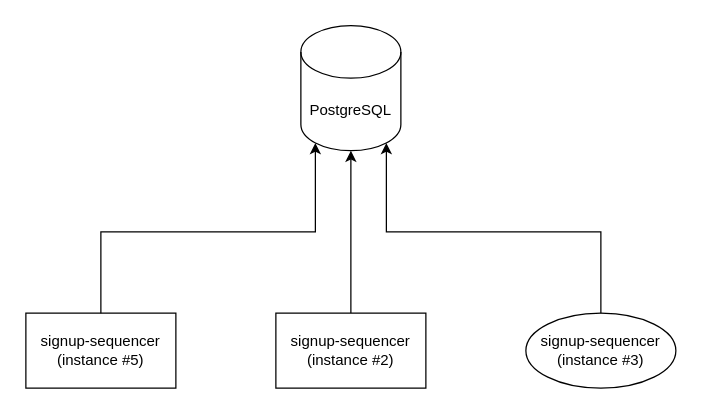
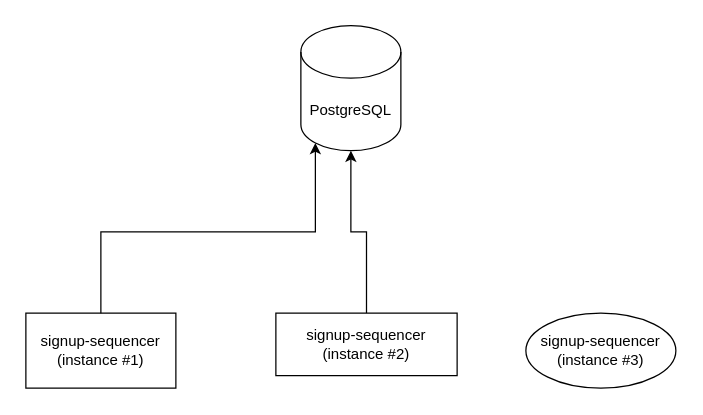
- <mxCell id="8" style="edgeStyle=orthogonalEdgeStyle;rounded=0;orthogonalLoop=1;jettySize=auto;html=1;exitX=0.5;exitY=0;exitDx=0;exitDy=0;entryX=0.855;entryY=1;entryDx=0;entryDy=-6.09;entryPerimeter=0;" edge="1" parent="1" source="5" target="6"><mxGeometry relative="1" as="geometry"><mxPoint x="400" y="130" as="targetPoint" /></mxGeometry></mxCell>
- <mxCell id="2" value="signup-sequencer&lt;br&gt;(instance #5)" style="rounded=0;whiteSpace=wrap;html=1;" vertex="1" parent="1"><mxGeometry x="20" y="250" width="120" height="60" as="geometry" /></mxCell>
+ <mxCell id="2" value="signup-sequencer&lt;br&gt;(instance #1)" style="rounded=0;whiteSpace=wrap;html=1;" vertex="1" parent="1"><mxGeometry x="20" y="250" width="120" height="60" as="geometry" /></mxCell>
- <mxCell id="4" value="signup-sequencer&lt;br&gt;(instance #2)" style="rounded=0;whiteSpace=wrap;html=1;" vertex="1" parent="1"><mxGeometry x="220" y="250" width="120" height="60" as="geometry" /></mxCell>
+ <mxCell id="4" value="signup-sequencer&lt;br&gt;(instance #2)" style="rounded=0;whiteSpace=wrap;html=1;" vertex="1" parent="1"><mxGeometry x="220" y="250" width="145" height="50" as="geometry" /></mxCell>
